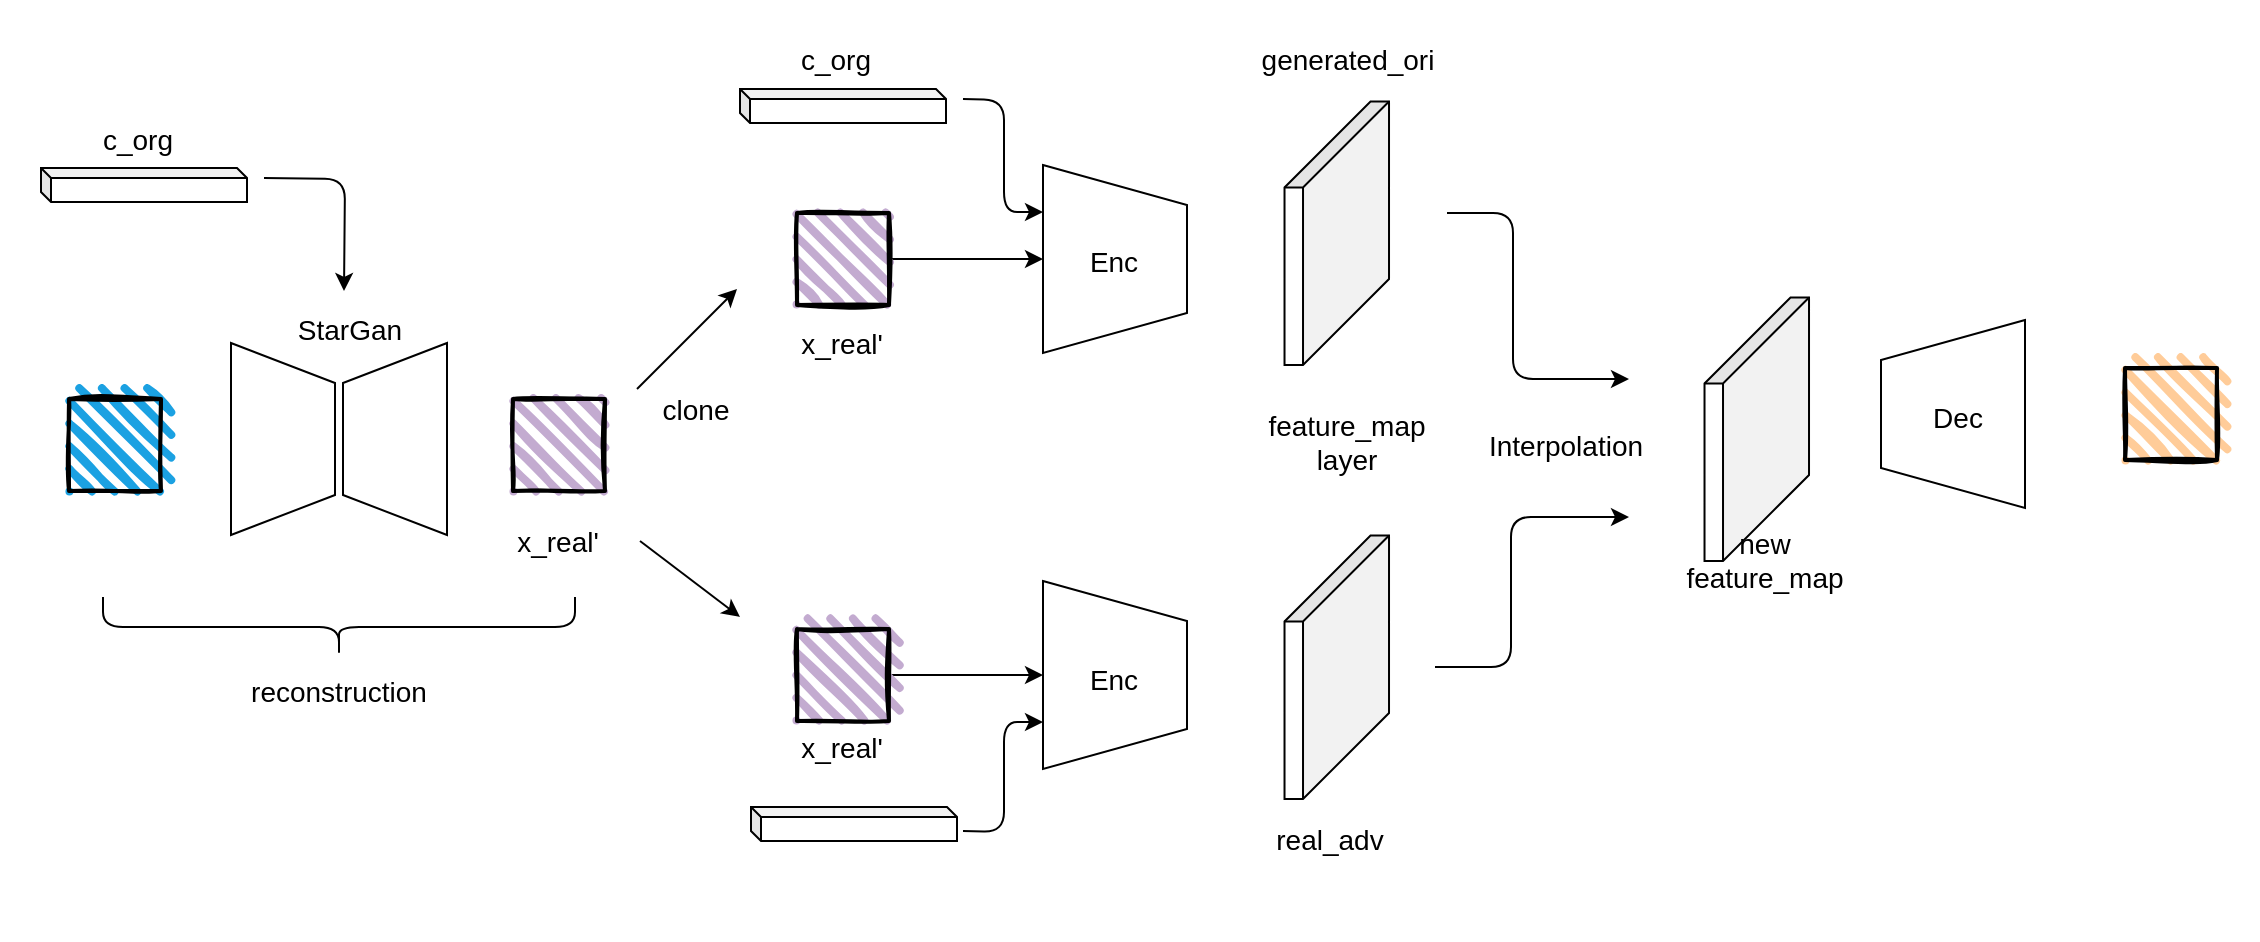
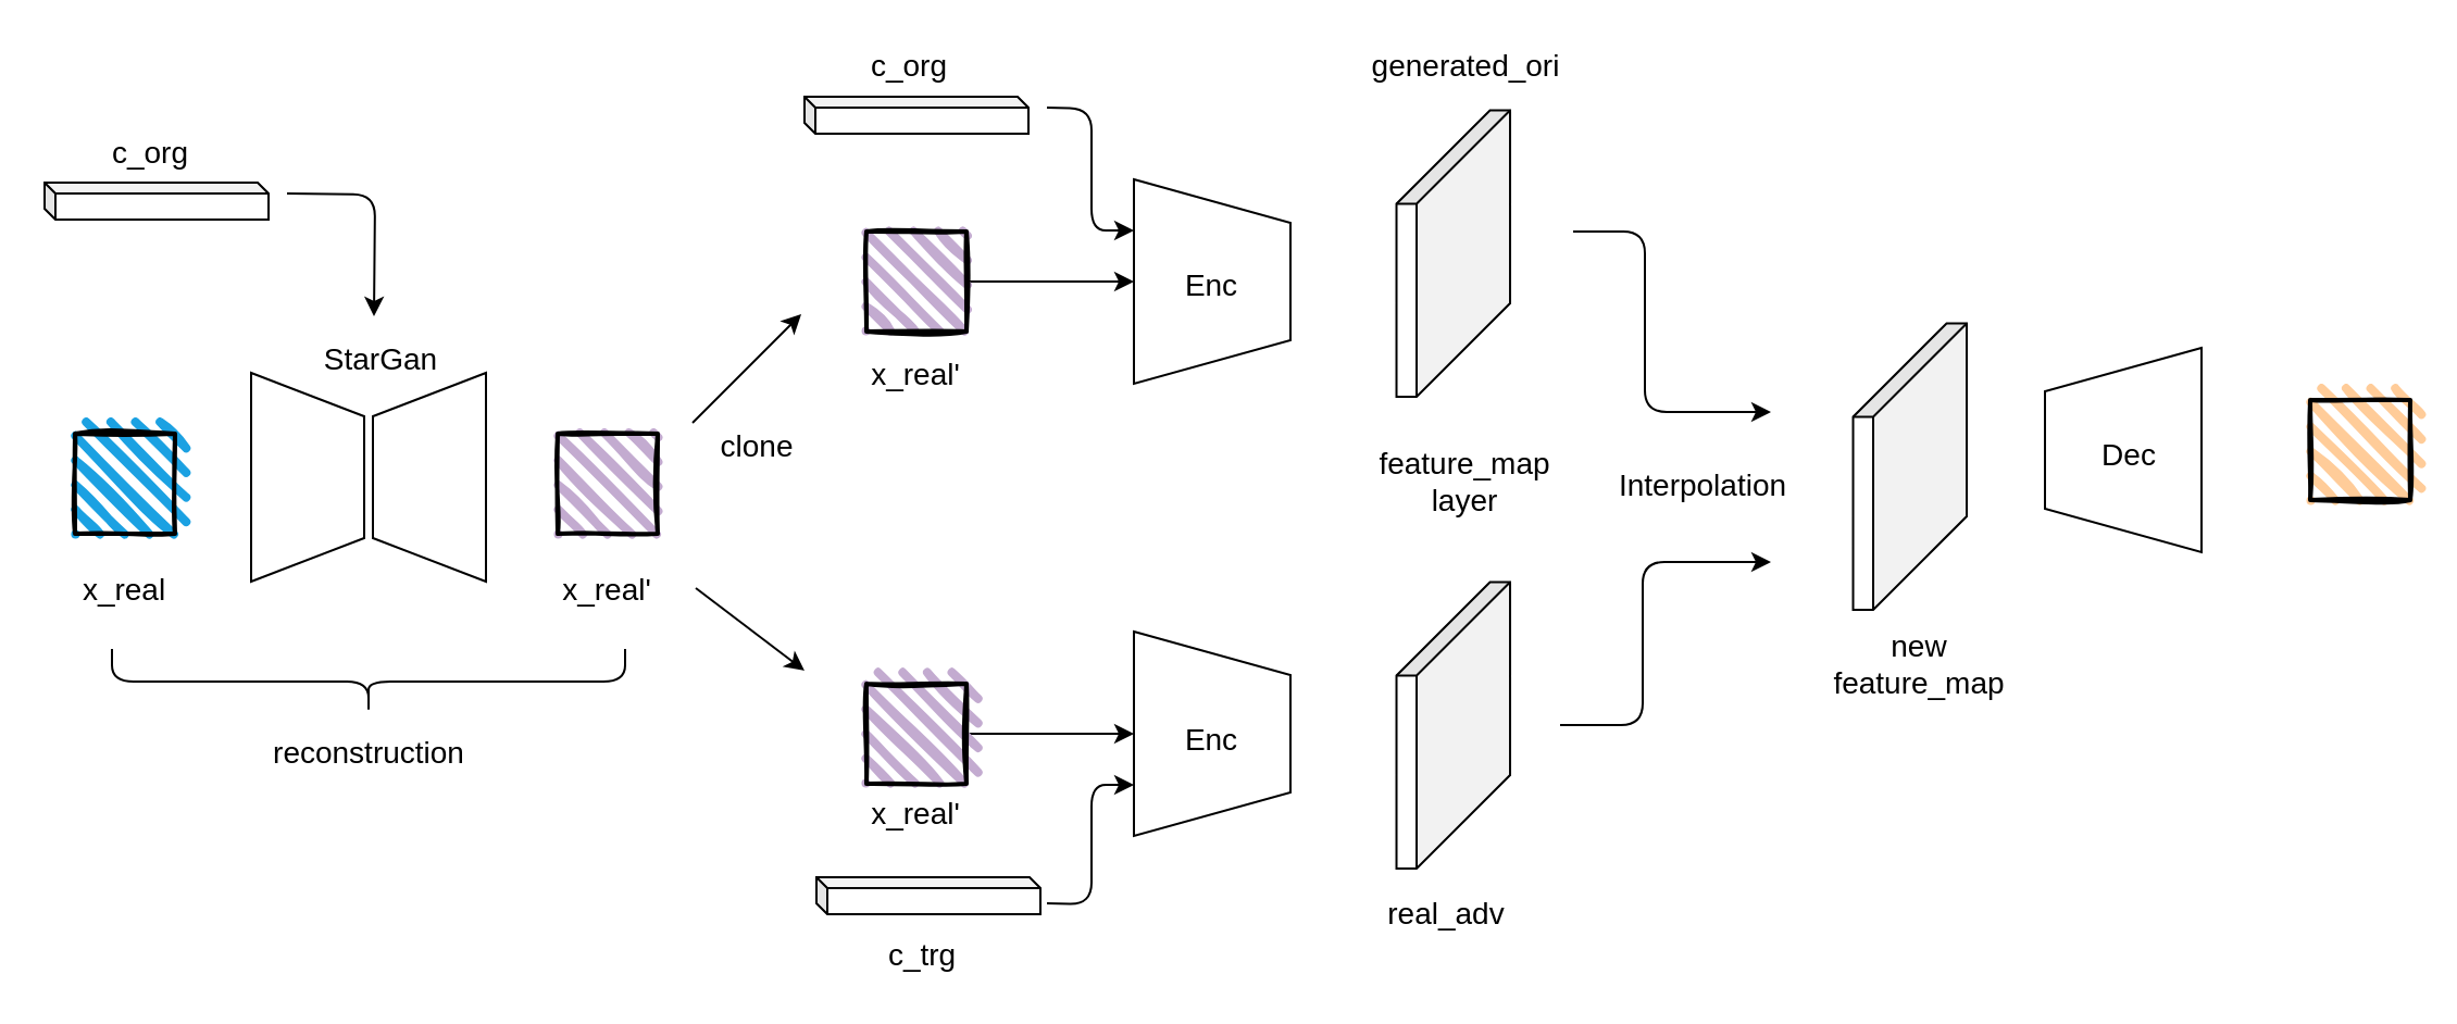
+ <mxCell id="28" value="x_real" style="text;html=1;strokeColor=none;fillColor=none;align=center;verticalAlign=middle;whiteSpace=wrap;rounded=0;glass=0;strokeWidth=2;fontSize=14;" parent="1" vertex="1"><mxGeometry x="37" y="261" width="40" height="20" as="geometry" /></mxCell>
- <mxCell id="43" value="new&lt;br&gt;feature_map " style="text;html=1;strokeColor=none;fillColor=none;align=center;verticalAlign=middle;whiteSpace=wrap;rounded=0;glass=0;fontSize=14;" parent="1" vertex="1"><mxGeometry x="824" y="269" width="117" height="22" as="geometry" /></mxCell>
+ <mxCell id="43" value="new&lt;br&gt;feature_map " style="text;html=1;strokeColor=none;fillColor=none;align=center;verticalAlign=middle;whiteSpace=wrap;rounded=0;glass=0;fontSize=14;" parent="1" vertex="1"><mxGeometry x="824" y="294" width="117" height="22" as="geometry" /></mxCell>
+ <mxCell id="26" value="c_trg" style="text;html=1;strokeColor=none;fillColor=none;align=center;verticalAlign=middle;whiteSpace=wrap;rounded=0;glass=0;strokeWidth=3;fontSize=14;" parent="1" vertex="1"><mxGeometry x="404" y="429" width="40" height="20" as="geometry" /></mxCell>
